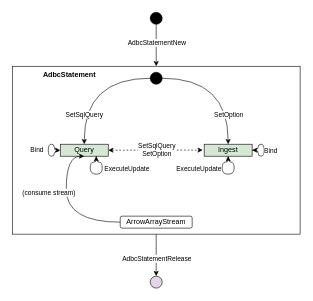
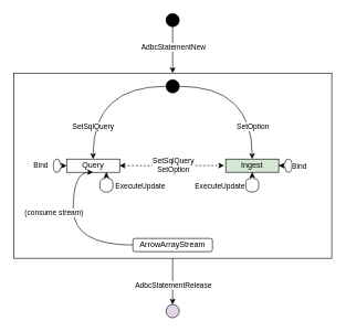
- <mxCell id="8" value="&lt;div&gt;&lt;b&gt;AdbcStatement&lt;/b&gt;&lt;/div&gt;" style="text;html=1;align=center;verticalAlign=middle;resizable=0;points=[];autosize=1;strokeColor=none;fillColor=none;" vertex="1" parent="1"><mxGeometry x="60" y="110" width="110" height="30" as="geometry" /></mxCell>
- <mxCell id="16" value="Query" style="rounded=0;whiteSpace=wrap;html=1;fillColor=#d5e8d4;" vertex="1" parent="1"><mxGeometry x="100" y="240" width="80" height="20" as="geometry" /></mxCell>
+ <mxCell id="16" value="Query" style="rounded=0;whiteSpace=wrap;html=1;" vertex="1" parent="1"><mxGeometry x="100" y="240" width="80" height="20" as="geometry" /></mxCell>
